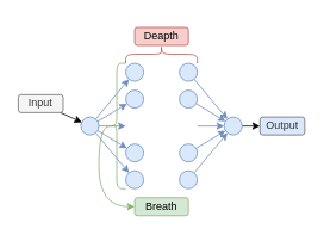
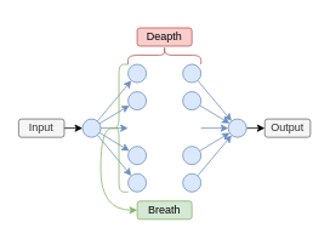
- <mxCell id="36" value="Input" style="rounded=1;whiteSpace=wrap;html=1;strokeColor=#666666;fillColor=#f5f5f5;fontColor=#333333;" parent="1" vertex="1"><mxGeometry x="20" y="105" width="50" height="20" as="geometry" /></mxCell>
+ <mxCell id="36" value="Input" style="rounded=1;whiteSpace=wrap;html=1;strokeColor=#666666;fillColor=#f5f5f5;fontColor=#333333;" parent="1" vertex="1"><mxGeometry x="20" y="130" width="50" height="20" as="geometry" /></mxCell>
- <mxCell id="37" value="Output" style="rounded=1;whiteSpace=wrap;html=1;strokeColor=#666666;fillColor=#dae8fc;fontColor=#333333;" parent="1" vertex="1"><mxGeometry x="290" y="130" width="50" height="20" as="geometry" /></mxCell>
+ <mxCell id="37" value="Output" style="rounded=1;whiteSpace=wrap;html=1;strokeColor=#666666;fillColor=#f5f5f5;fontColor=#333333;" parent="1" vertex="1"><mxGeometry x="290" y="130" width="50" height="20" as="geometry" /></mxCell>
